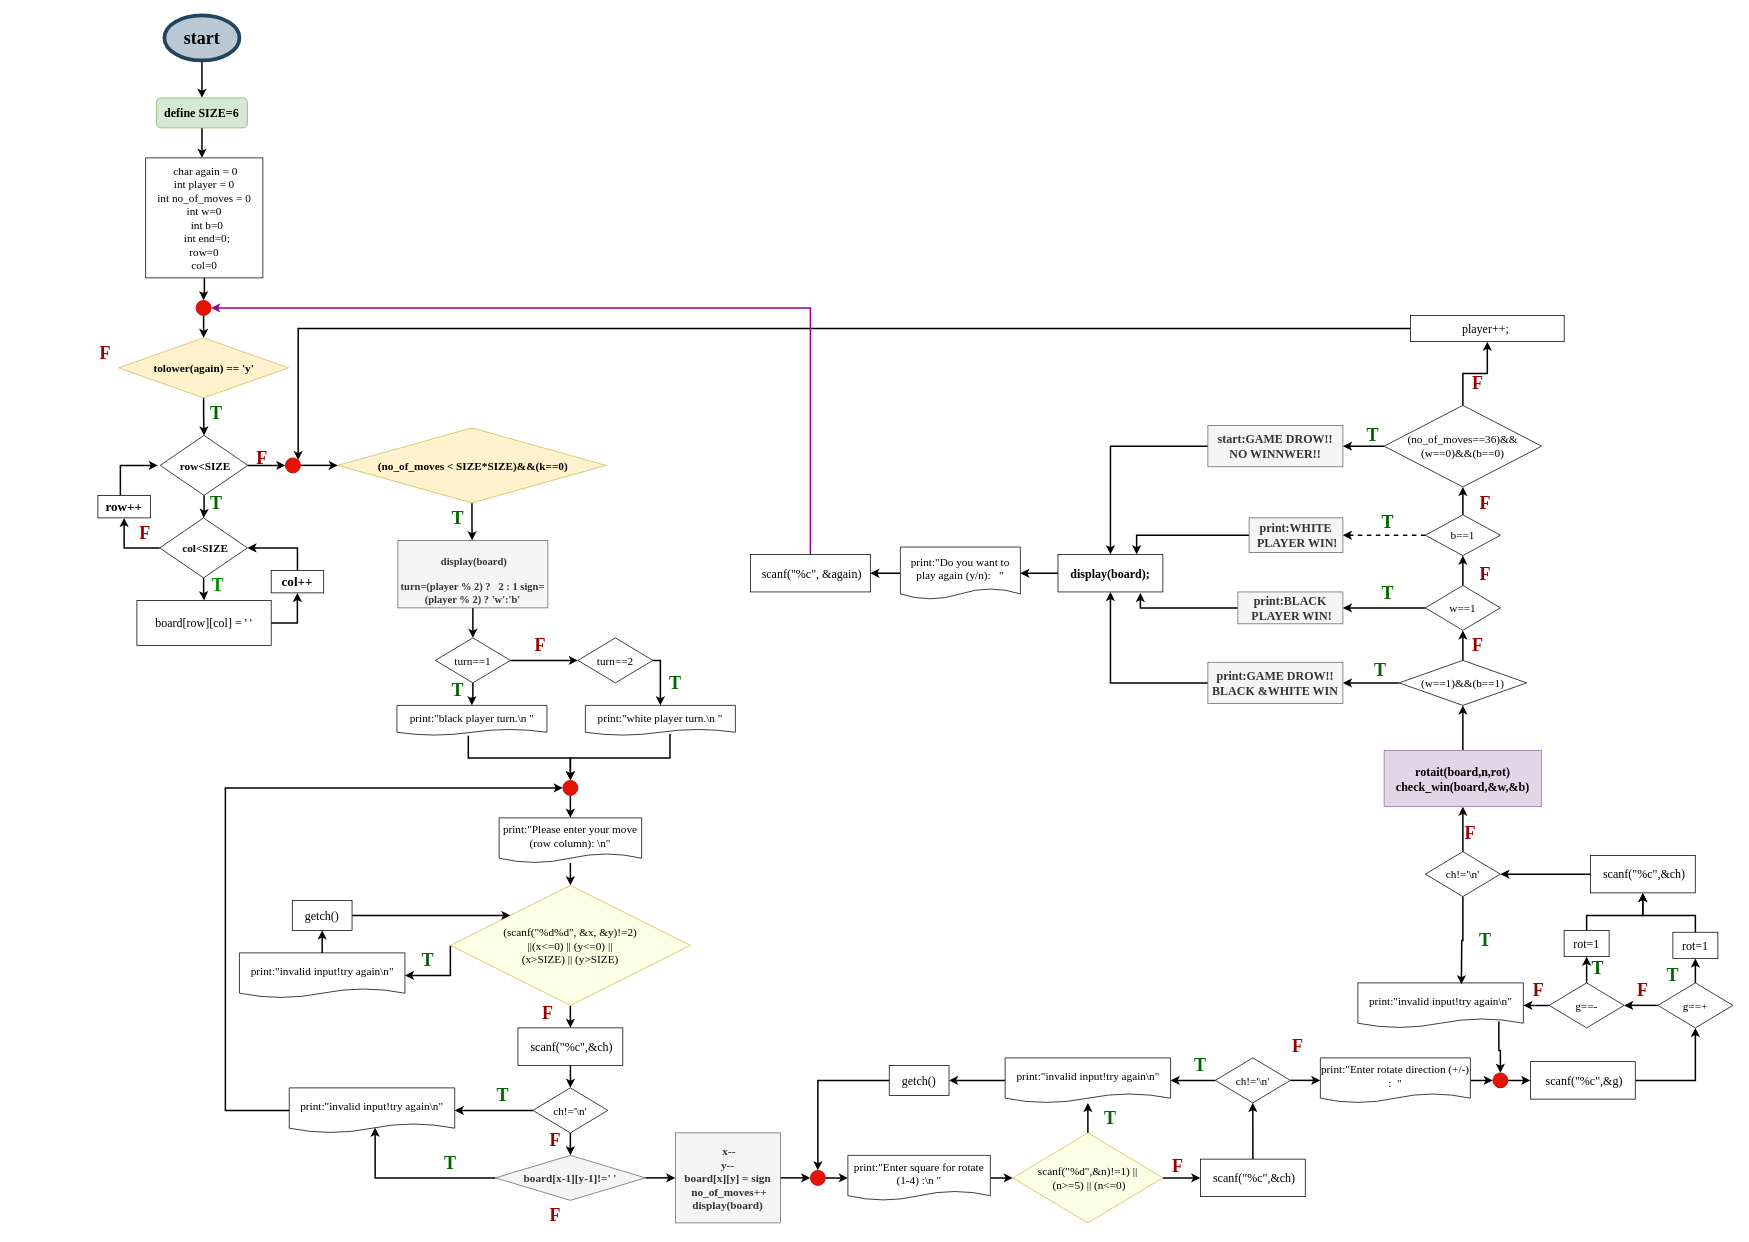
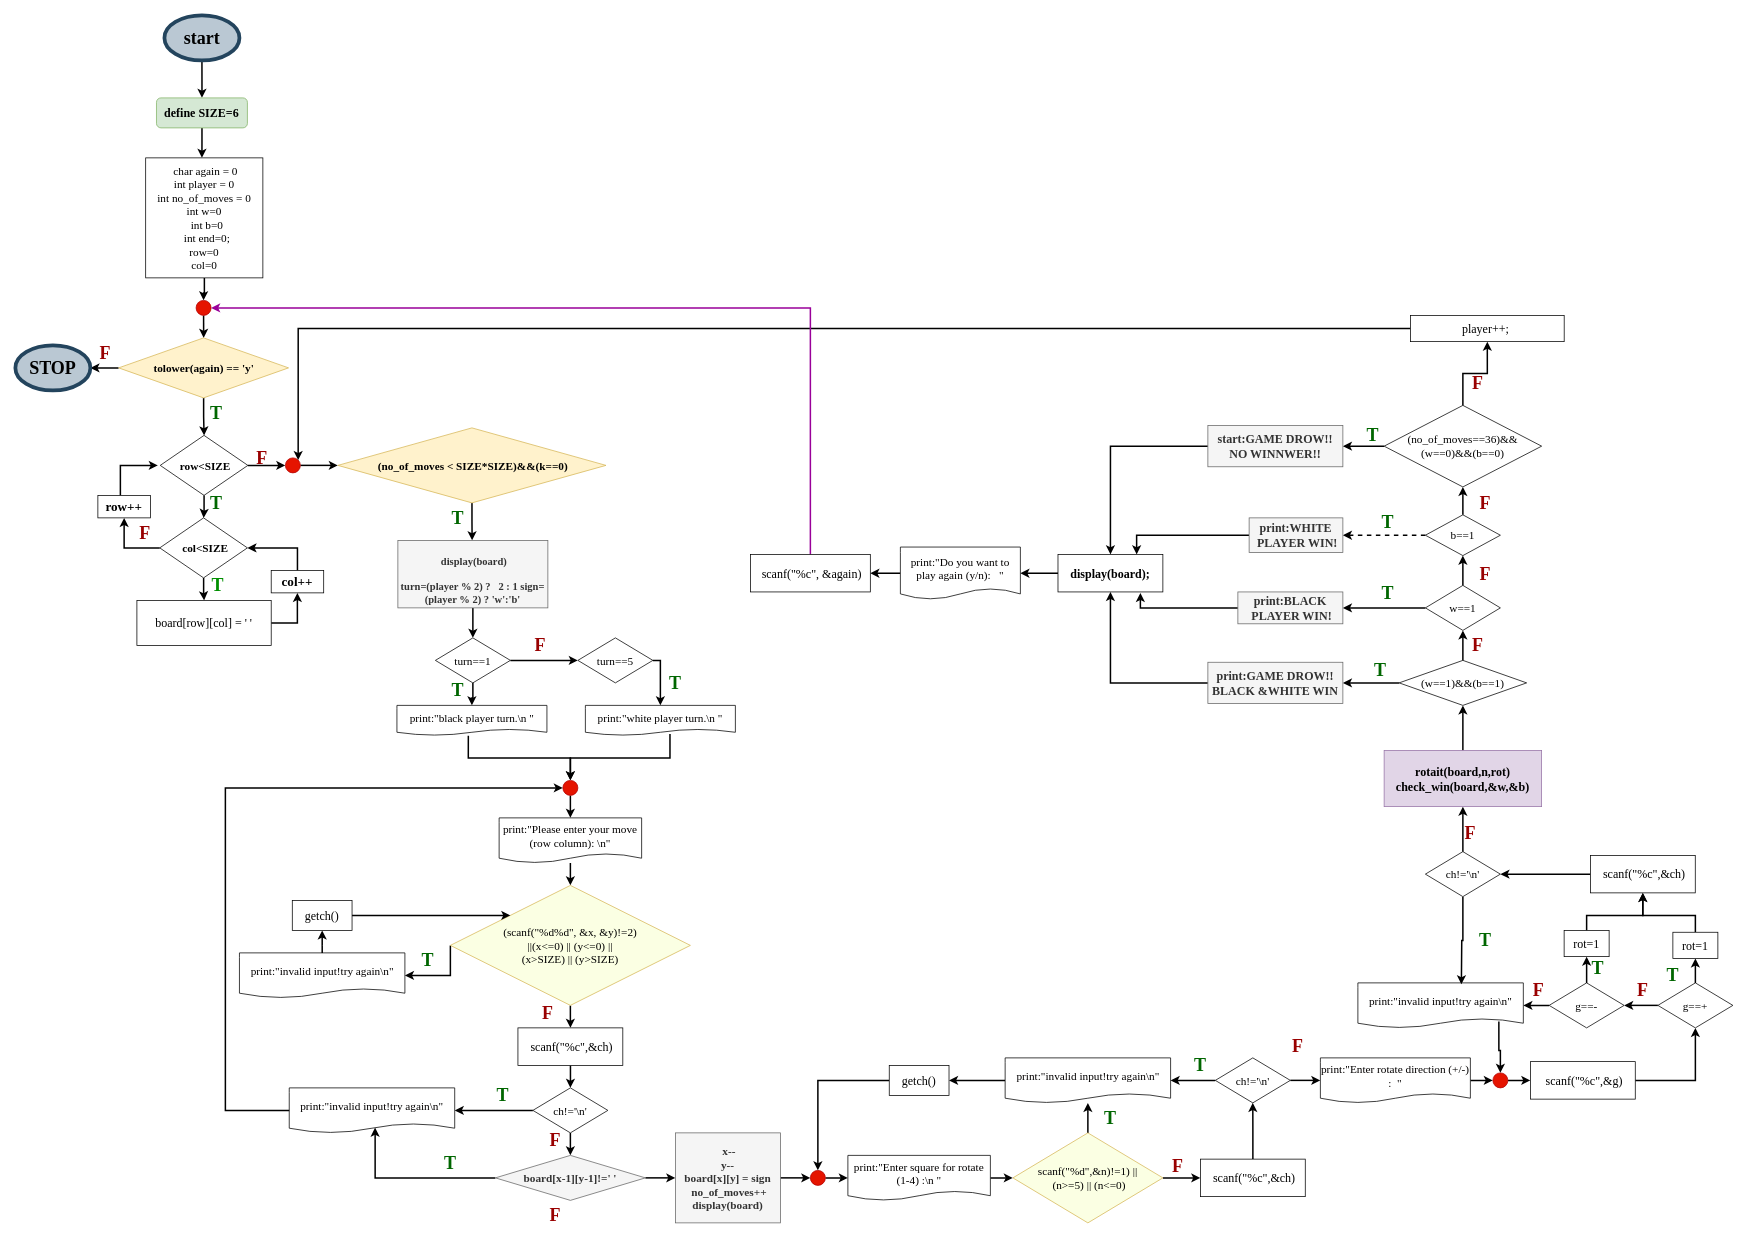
+ <mxCell id="165" value="&lt;h1&gt;STOP&lt;/h1&gt;" style="ellipse;whiteSpace=wrap;html=1;fontFamily=Comic Sans MS;fillColor=#bac8d3;strokeColor=#23445d;strokeWidth=5;" vertex="1" parent="1"><mxGeometry x="20" y="460" width="100" height="60" as="geometry" /></mxCell>
+ <mxCell id="32" value="" style="edgeStyle=orthogonalEdgeStyle;rounded=0;orthogonalLoop=1;jettySize=auto;html=1;strokeColor=#000000;strokeWidth=2;fontFamily=Comic Sans MS;fontSize=15;fontColor=#030000;" edge="1" parent="1" source="33" target="165"><mxGeometry relative="1" as="geometry" /></mxCell>
- <mxCell id="41" value="turn==2" style="rhombus;whiteSpace=wrap;html=1;fontFamily=Comic Sans MS;fontStyle=0;fontSize=15;" vertex="1" parent="1"><mxGeometry x="770" y="850" width="100" height="60" as="geometry" /></mxCell>
+ <mxCell id="41" value="turn==5" style="rhombus;whiteSpace=wrap;html=1;fontFamily=Comic Sans MS;fontStyle=0;fontSize=15;" vertex="1" parent="1"><mxGeometry x="770" y="850" width="100" height="60" as="geometry" /></mxCell>
